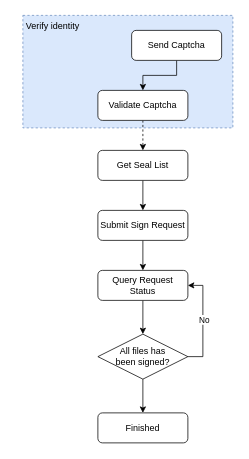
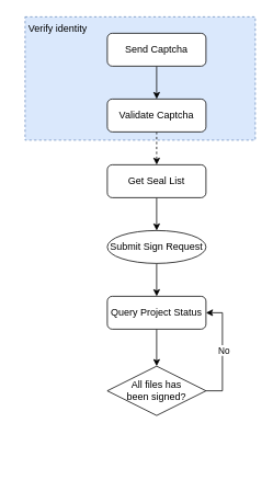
- <mxCell id="4" value="Send Captcha" style="rounded=1;whiteSpace=wrap;html=1;fontSize=12;glass=0;strokeWidth=1;shadow=0;" parent="1" vertex="1"><mxGeometry x="175" y="40" width="120" height="40" as="geometry" /></mxCell>
+ <mxCell id="4" value="Send Captcha" style="rounded=1;whiteSpace=wrap;html=1;fontSize=12;glass=0;strokeWidth=1;shadow=0;" parent="1" vertex="1"><mxGeometry x="130" y="40" width="120" height="40" as="geometry" /></mxCell>
- <mxCell id="10" value="Submit Sign Request" style="rounded=1;whiteSpace=wrap;html=1;fontSize=12;glass=0;strokeWidth=1;shadow=0;" vertex="1" parent="1"><mxGeometry x="130" y="280" width="120" height="40" as="geometry" /></mxCell>
+ <mxCell id="10" value="Submit Sign Request" style="ellipse;whiteSpace=wrap;html=1;fontSize=12;glass=0;strokeWidth=1;shadow=0;" vertex="1" parent="1"><mxGeometry x="130" y="280" width="120" height="40" as="geometry" /></mxCell>
- <mxCell id="12" value="Query Request Status" style="rounded=1;whiteSpace=wrap;html=1;fontSize=12;glass=0;strokeWidth=1;shadow=0;" vertex="1" parent="1"><mxGeometry x="130" y="360" width="120" height="40" as="geometry" /></mxCell>
+ <mxCell id="12" value="Query Project Status" style="rounded=1;whiteSpace=wrap;html=1;fontSize=12;glass=0;strokeWidth=1;shadow=0;" vertex="1" parent="1"><mxGeometry x="130" y="360" width="120" height="40" as="geometry" /></mxCell>
- <mxCell id="15" value="" style="edgeStyle=orthogonalEdgeStyle;rounded=0;orthogonalLoop=1;jettySize=auto;html=1;" edge="1" parent="1" source="16" target="17"><mxGeometry relative="1" as="geometry" /></mxCell>
- <mxCell id="17" value="Finished" style="rounded=1;whiteSpace=wrap;html=1;fontSize=12;glass=0;strokeWidth=1;shadow=0;" vertex="1" parent="1"><mxGeometry x="130" y="550" width="120" height="40" as="geometry" /></mxCell>
